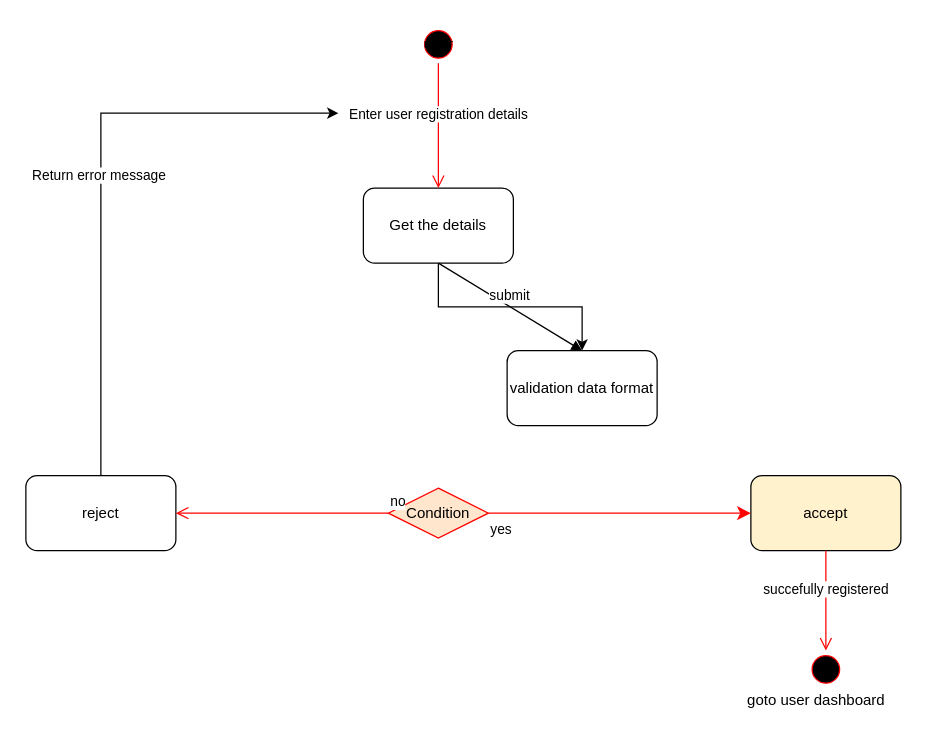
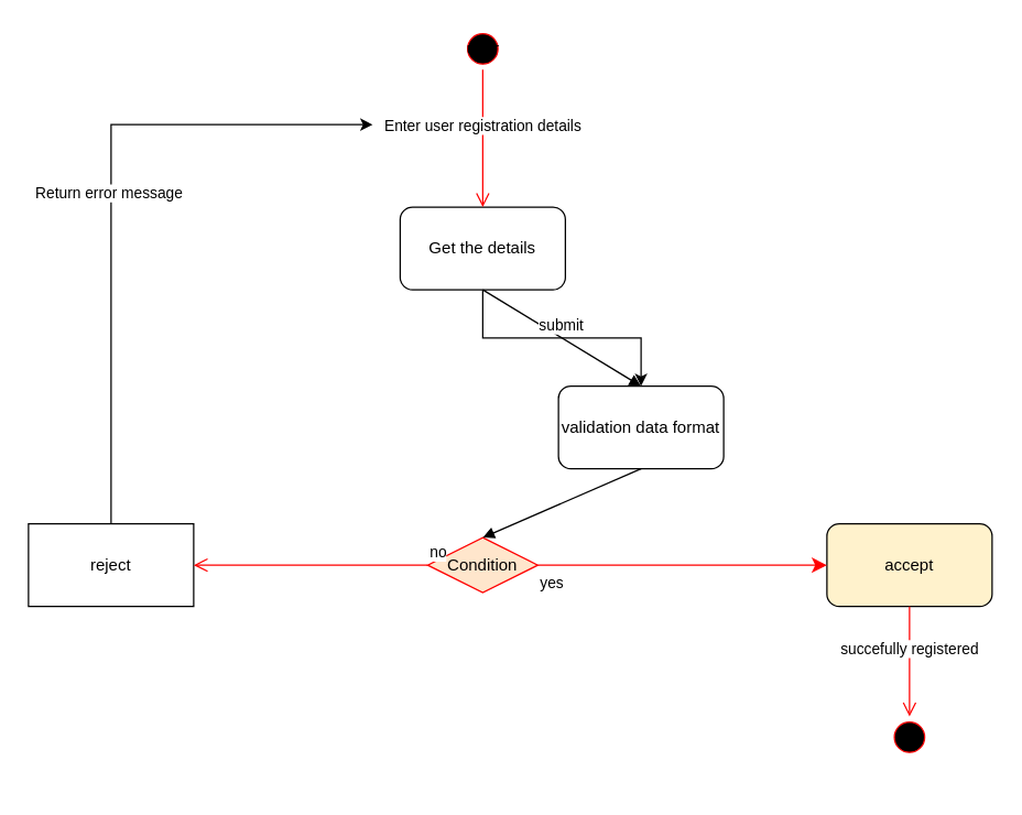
+ <mxCell id="14" value="" style="html=1;verticalAlign=bottom;endArrow=block;exitX=0.5;exitY=1;exitDx=0;exitDy=0;entryX=0.5;entryY=0;entryDx=0;entryDy=0;" edge="1" parent="1" source="4" target="8"><mxGeometry width="80" relative="1" as="geometry"><mxPoint x="360" y="220" as="sourcePoint" /><mxPoint x="360" y="290" as="targetPoint" /></mxGeometry></mxCell>
- <mxCell id="6" value="reject" style="rounded=1;whiteSpace=wrap;html=1;" vertex="1" parent="1"><mxGeometry x="20" y="380" width="120" height="60" as="geometry" /></mxCell>
+ <mxCell id="6" value="reject" style="whiteSpace=wrap;html=1;rounded=0;" vertex="1" parent="1"><mxGeometry x="20" y="380" width="120" height="60" as="geometry" /></mxCell>
- <mxCell id="17" value="goto user dashboard" style="text;html=1;strokeColor=none;fillColor=none;align=center;verticalAlign=middle;whiteSpace=wrap;rounded=0;" vertex="1" parent="1"><mxGeometry x="585" y="550" width="135" height="20" as="geometry" /></mxCell>
